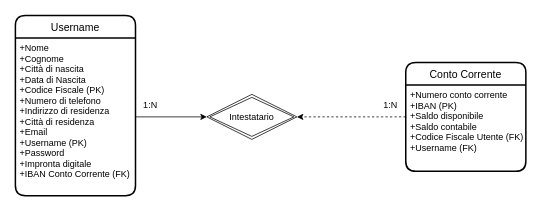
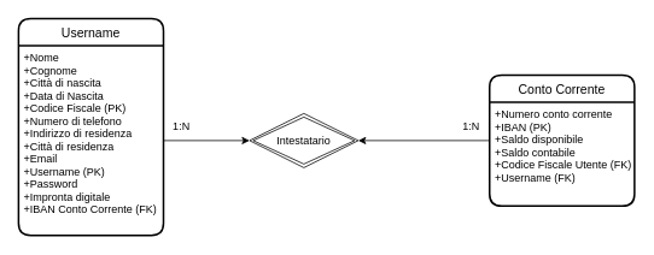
- <mxCell id="3" value="" style="edgeStyle=orthogonalEdgeStyle;rounded=0;orthogonalLoop=1;jettySize=auto;html=1;entryX=1;entryY=0.5;entryDx=0;entryDy=0;dashed=1;" edge="1" parent="1" source="4" target="2"><mxGeometry relative="1" as="geometry"><mxPoint x="460" y="155" as="targetPoint" /></mxGeometry></mxCell>
+ <mxCell id="3" value="" style="edgeStyle=orthogonalEdgeStyle;rounded=0;orthogonalLoop=1;jettySize=auto;html=1;entryX=1;entryY=0.5;entryDx=0;entryDy=0;" edge="1" parent="1" source="4" target="2"><mxGeometry relative="1" as="geometry"><mxPoint x="460" y="155" as="targetPoint" /></mxGeometry></mxCell>
